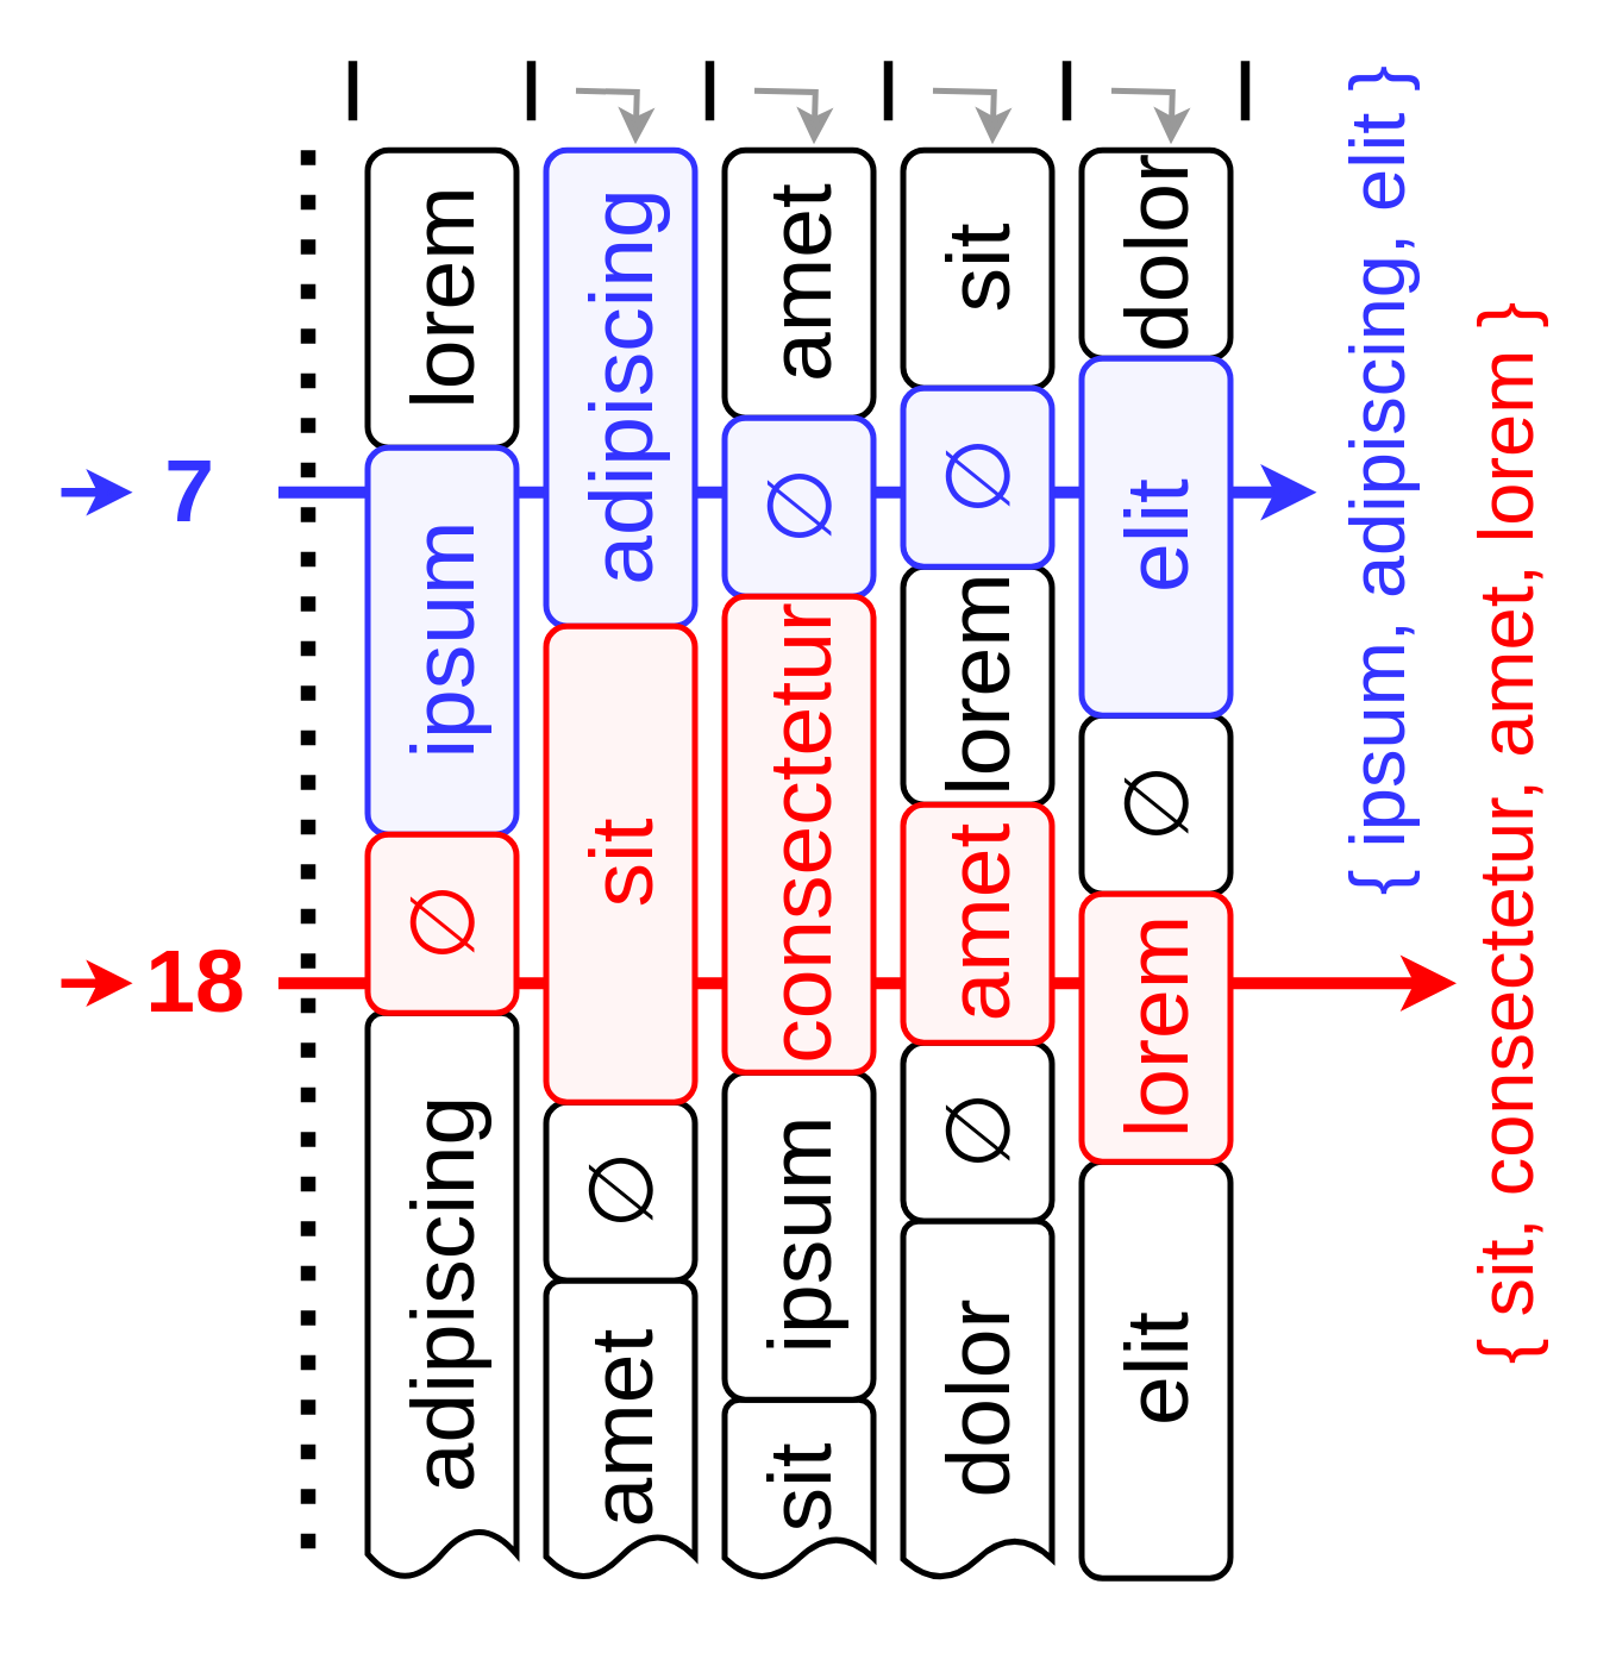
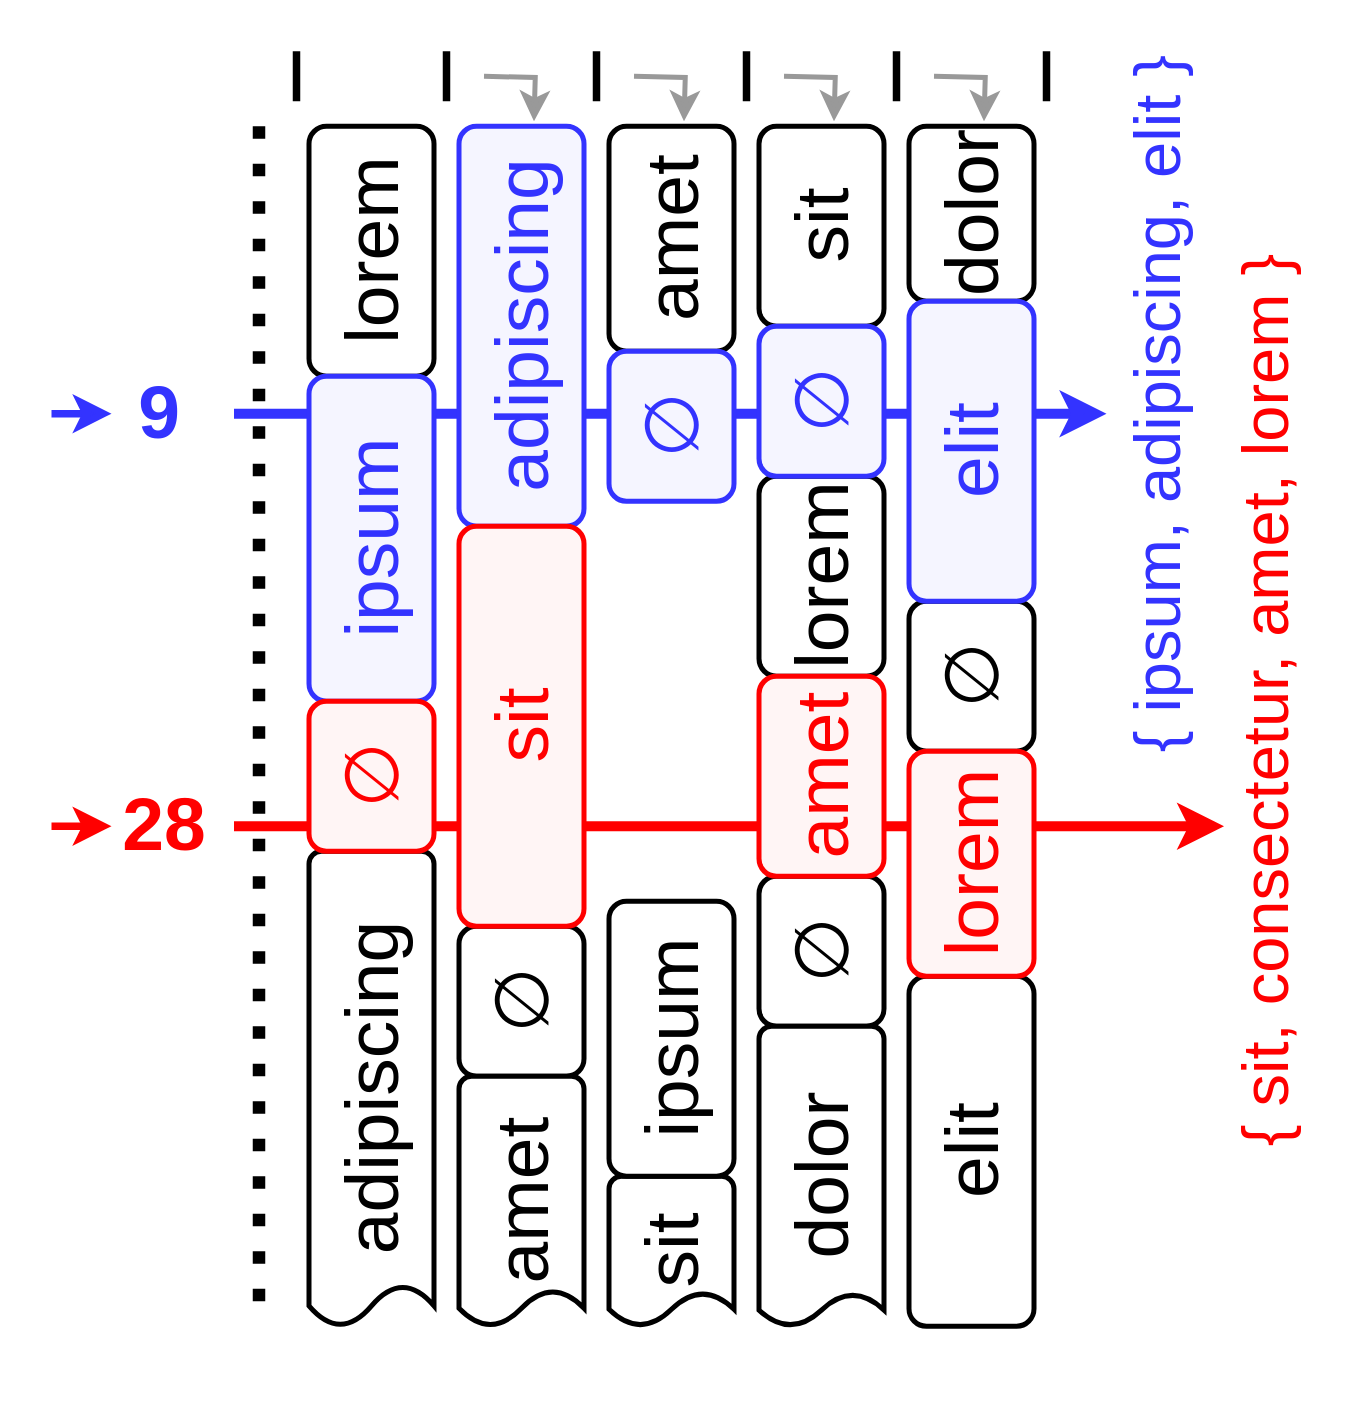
- <mxCell id="32" value="7" style="text;html=1;strokeColor=none;fillColor=none;align=center;verticalAlign=middle;whiteSpace=wrap;rounded=0;fontSize=30;fontStyle=1;fontColor=#3333FF;" parent="1" vertex="1"><mxGeometry x="41" y="149" width="45" height="30" as="geometry" /></mxCell>
+ <mxCell id="32" value="9" style="text;html=1;strokeColor=none;fillColor=none;align=center;verticalAlign=middle;whiteSpace=wrap;rounded=0;fontSize=30;fontStyle=1;fontColor=#3333FF;" parent="1" vertex="1"><mxGeometry x="41" y="149" width="45" height="30" as="geometry" /></mxCell>
- <mxCell id="42" value="consectetur" style="rounded=1;whiteSpace=wrap;html=1;absoluteArcSize=1;arcSize=14;strokeWidth=2;horizontal=0;fontSize=30;fontColor=#FF0000;strokeColor=#FF0000;fillColor=#FFF5F5;" parent="1" vertex="1"><mxGeometry x="243" y="200" width="50" height="160" as="geometry" /></mxCell>
- <mxCell id="24" value="18" style="text;html=1;strokeColor=none;fillColor=none;align=center;verticalAlign=middle;whiteSpace=wrap;rounded=0;fontSize=30;fontStyle=1;fontColor=#FF0000;" parent="1" vertex="1"><mxGeometry x="43" y="314" width="45" height="30" as="geometry" /></mxCell>
+ <mxCell id="24" value="28" style="text;html=1;strokeColor=none;fillColor=none;align=center;verticalAlign=middle;whiteSpace=wrap;rounded=0;fontSize=30;fontStyle=1;fontColor=#FF0000;" parent="1" vertex="1"><mxGeometry x="43" y="314" width="45" height="30" as="geometry" /></mxCell>
